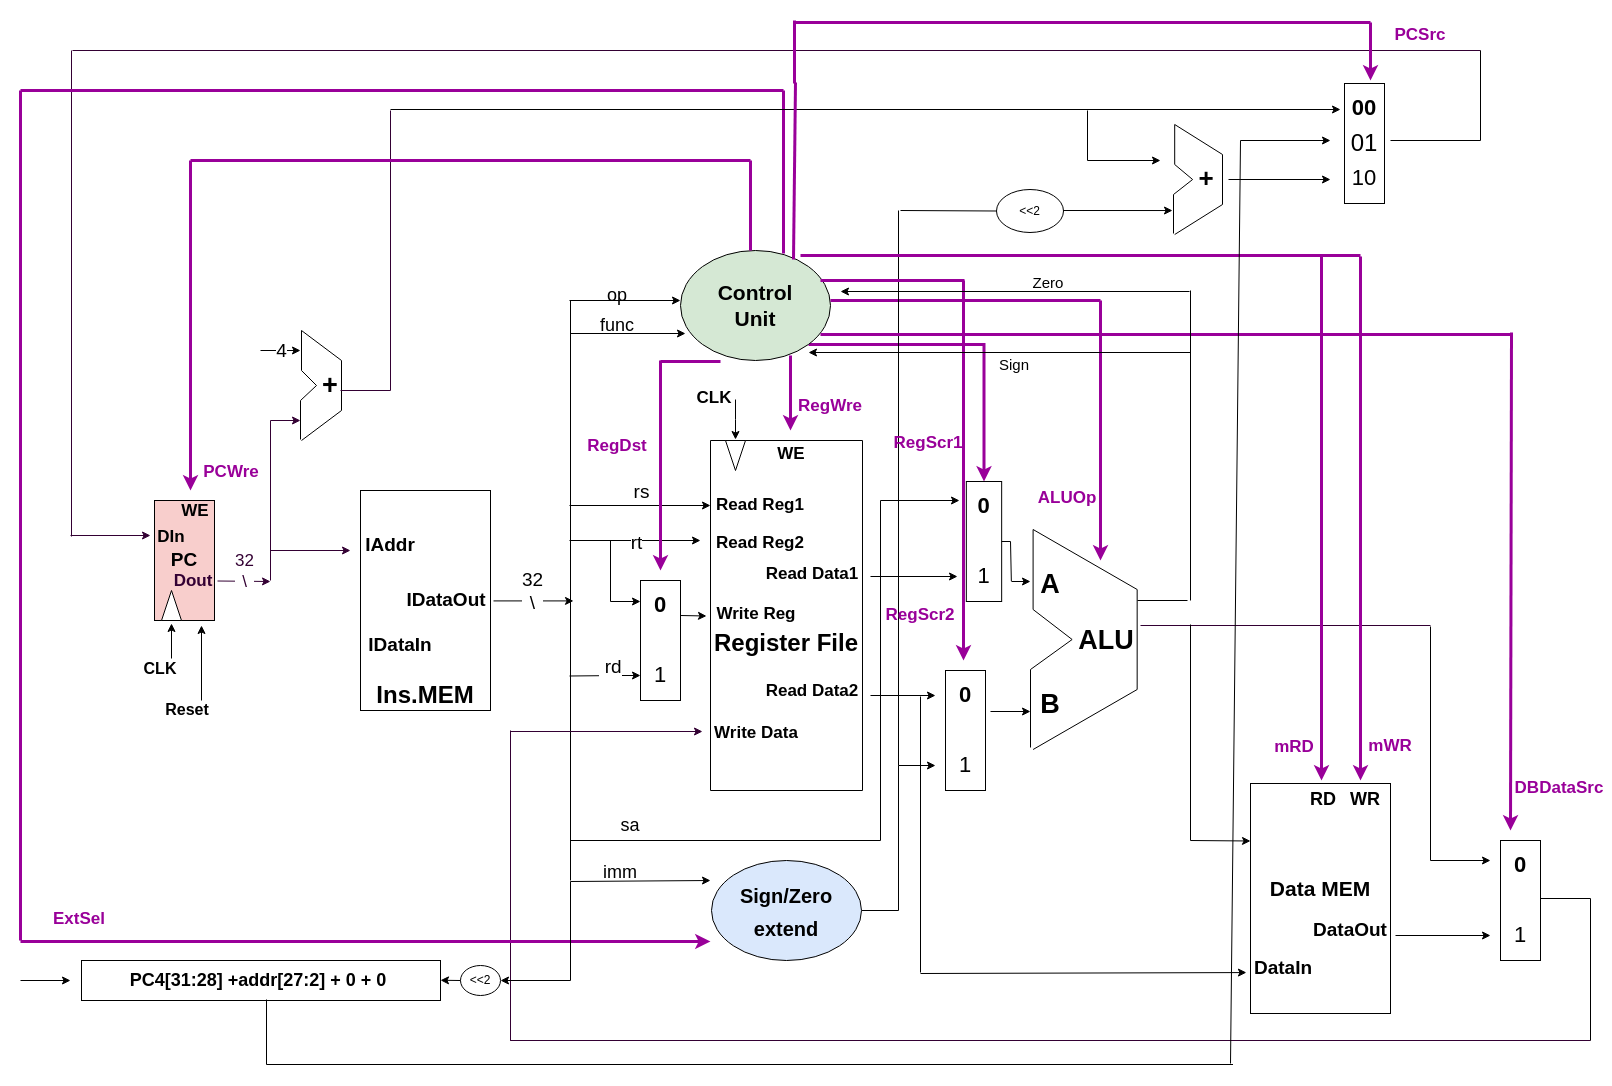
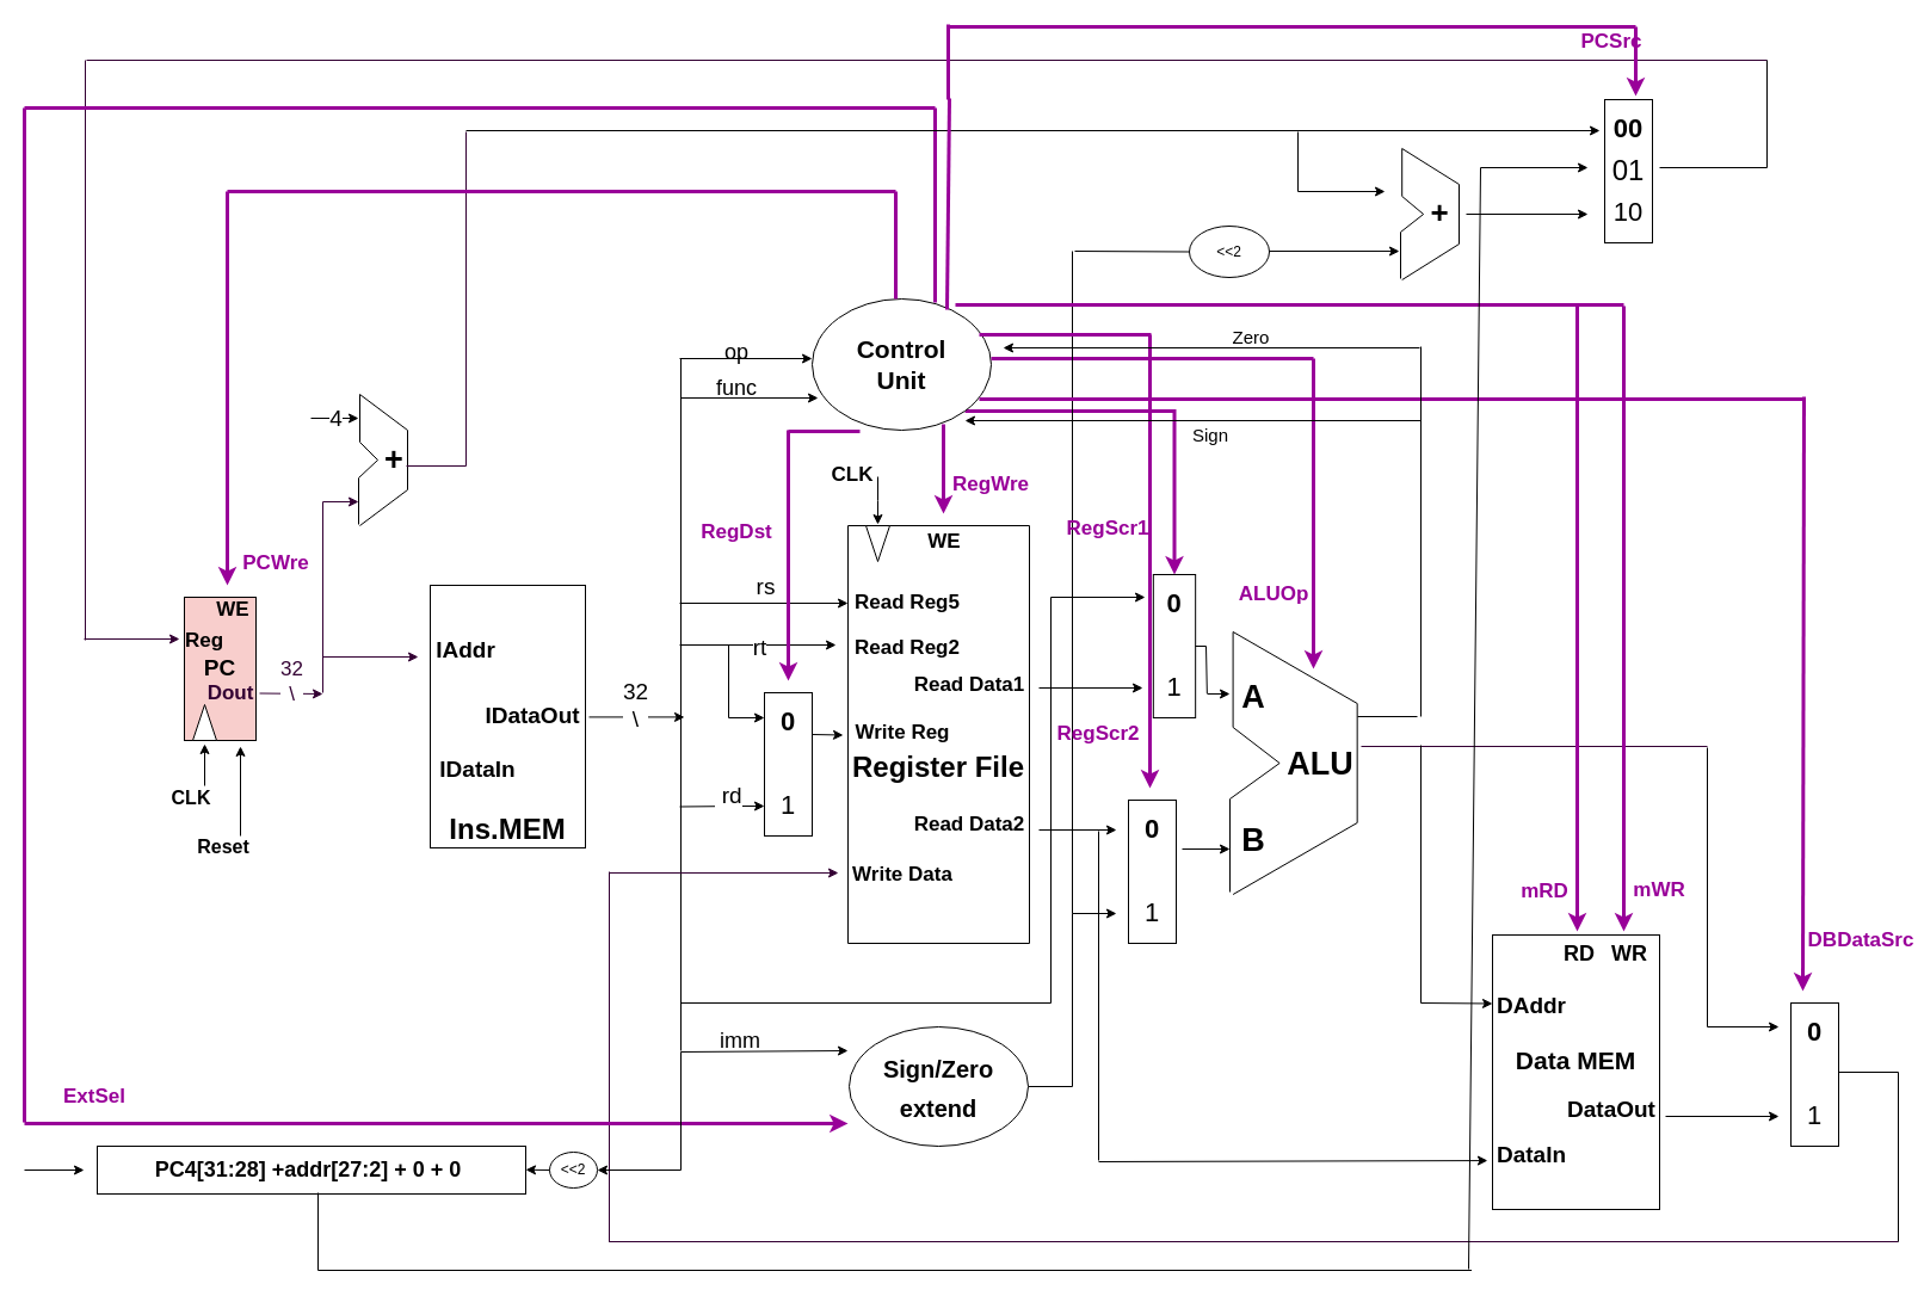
- <mxCell id="179" value="&lt;b&gt;&lt;font color=&quot;#990099&quot;&gt;PCSrc&lt;/font&gt;&lt;/b&gt;" style="text;html=1;strokeColor=none;fillColor=none;align=center;verticalAlign=middle;whiteSpace=wrap;rounded=0;fontSize=17;fontColor=#FF0AE7;" parent="1" vertex="1"><mxGeometry x="1390" y="20" width="60" height="30" as="geometry" /></mxCell>
+ <mxCell id="179" value="&lt;b&gt;&lt;font color=&quot;#990099&quot;&gt;PCSrc&lt;/font&gt;&lt;/b&gt;" style="text;html=1;strokeColor=none;fillColor=none;align=center;verticalAlign=middle;whiteSpace=wrap;rounded=0;fontSize=17;fontColor=#FF0AE7;" parent="1" vertex="1"><mxGeometry x="1320" y="20" width="60" height="30" as="geometry" /></mxCell>
- <mxCell id="3" value="&lt;b style=&quot;font-size: 21px&quot;&gt;&lt;font style=&quot;font-size: 21px&quot;&gt;Control&lt;br&gt;Unit&lt;/font&gt;&lt;/b&gt;" style="ellipse;whiteSpace=wrap;html=1;fillColor=#d5e8d4;" parent="1" vertex="1"><mxGeometry x="680" y="250" width="150" height="110" as="geometry" /></mxCell>
+ <mxCell id="3" value="&lt;b style=&quot;font-size: 21px&quot;&gt;&lt;font style=&quot;font-size: 21px&quot;&gt;Control&lt;br&gt;Unit&lt;/font&gt;&lt;/b&gt;" style="ellipse;whiteSpace=wrap;html=1;" parent="1" vertex="1"><mxGeometry x="680" y="250" width="150" height="110" as="geometry" /></mxCell>
- <mxCell id="44" value="&lt;b&gt;Read Reg1&lt;/b&gt;" style="text;html=1;strokeColor=none;fillColor=none;align=center;verticalAlign=middle;whiteSpace=wrap;rounded=0;fontSize=17;" parent="41" vertex="1"><mxGeometry y="50" width="100" height="30" as="geometry" /></mxCell>
+ <mxCell id="44" value="&lt;b&gt;Read Reg5&lt;/b&gt;" style="text;html=1;strokeColor=none;fillColor=none;align=center;verticalAlign=middle;whiteSpace=wrap;rounded=0;fontSize=17;" parent="41" vertex="1"><mxGeometry y="50" width="100" height="30" as="geometry" /></mxCell>
- <mxCell id="65" value="&lt;b&gt;DIn&lt;/b&gt;" style="text;html=1;strokeColor=none;fillColor=none;align=center;verticalAlign=middle;whiteSpace=wrap;rounded=0;fontSize=17;" parent="61" vertex="1"><mxGeometry x="-13" y="22" width="60" height="30" as="geometry" /></mxCell>
+ <mxCell id="65" value="&lt;b&gt;Reg&lt;/b&gt;" style="text;html=1;strokeColor=none;fillColor=none;align=center;verticalAlign=middle;whiteSpace=wrap;rounded=0;fontSize=17;" parent="61" vertex="1"><mxGeometry x="-13" y="22" width="60" height="30" as="geometry" /></mxCell>
- <mxCell id="209" value="sa" style="text;html=1;strokeColor=none;fillColor=none;align=center;verticalAlign=middle;whiteSpace=wrap;rounded=0;fontSize=18;" parent="1" vertex="1"><mxGeometry x="600" y="810" width="60" height="30" as="geometry" /></mxCell>
+ <mxCell id="68" value="&lt;b&gt;&lt;font style=&quot;font-size: 19px&quot;&gt;DAddr&lt;/font&gt;&lt;/b&gt;" style="text;html=1;strokeColor=none;fillColor=none;align=center;verticalAlign=middle;whiteSpace=wrap;rounded=0;fontSize=20;" parent="1" vertex="1"><mxGeometry x="1253" y="827" width="60" height="30" as="geometry" /></mxCell>
- <mxCell id="37" value="&lt;font style=&quot;font-size: 20px&quot;&gt;&lt;b&gt;Sign/Zero extend&lt;/b&gt;&lt;/font&gt;" style="ellipse;whiteSpace=wrap;html=1;fontSize=27;fillColor=#dae8fc;" parent="1" vertex="1"><mxGeometry x="711" y="860" width="150" height="100" as="geometry" /></mxCell>
+ <mxCell id="37" value="&lt;font style=&quot;font-size: 20px&quot;&gt;&lt;b&gt;Sign/Zero extend&lt;/b&gt;&lt;/font&gt;" style="ellipse;whiteSpace=wrap;html=1;fontSize=27;" parent="1" vertex="1"><mxGeometry x="711" y="860" width="150" height="100" as="geometry" /></mxCell>
